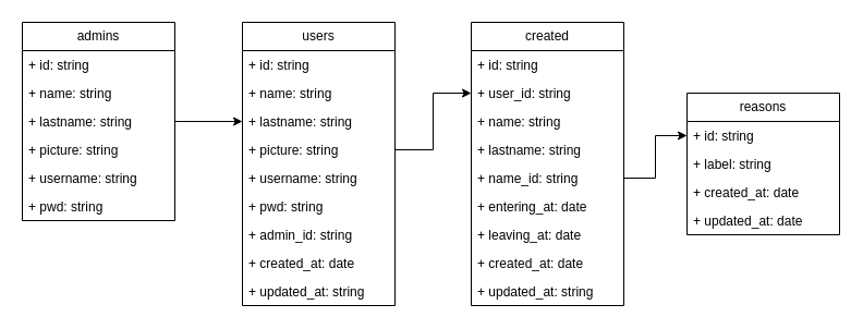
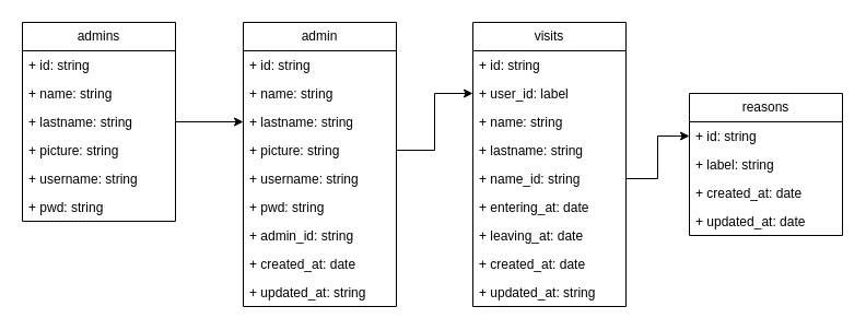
- <mxCell id="9" value="users" style="swimlane;fontStyle=0;childLayout=stackLayout;horizontal=1;startSize=26;fillColor=none;horizontalStack=0;resizeParent=1;resizeParentMax=0;resizeLast=0;collapsible=1;marginBottom=0;whiteSpace=wrap;html=1;" vertex="1" parent="1"><mxGeometry x="222" y="20" width="140" height="260" as="geometry" /></mxCell>
+ <mxCell id="9" value="admin" style="swimlane;fontStyle=0;childLayout=stackLayout;horizontal=1;startSize=26;fillColor=none;horizontalStack=0;resizeParent=1;resizeParentMax=0;resizeLast=0;collapsible=1;marginBottom=0;whiteSpace=wrap;html=1;" vertex="1" parent="1"><mxGeometry x="222" y="20" width="140" height="260" as="geometry" /></mxCell>
- <mxCell id="20" value="created" style="swimlane;fontStyle=0;childLayout=stackLayout;horizontal=1;startSize=26;fillColor=none;horizontalStack=0;resizeParent=1;resizeParentMax=0;resizeLast=0;collapsible=1;marginBottom=0;whiteSpace=wrap;html=1;" vertex="1" parent="1"><mxGeometry x="432" y="20" width="140" height="260" as="geometry" /></mxCell>
+ <mxCell id="20" value="visits" style="swimlane;fontStyle=0;childLayout=stackLayout;horizontal=1;startSize=26;fillColor=none;horizontalStack=0;resizeParent=1;resizeParentMax=0;resizeLast=0;collapsible=1;marginBottom=0;whiteSpace=wrap;html=1;" vertex="1" parent="1"><mxGeometry x="432" y="20" width="140" height="260" as="geometry" /></mxCell>
- <mxCell id="22" value="+ user_id: string" style="text;strokeColor=none;fillColor=none;align=left;verticalAlign=top;spacingLeft=4;spacingRight=4;overflow=hidden;rotatable=0;points=[[0,0.5],[1,0.5]];portConstraint=eastwest;whiteSpace=wrap;html=1;" vertex="1" parent="20"><mxGeometry y="52" width="140" height="26" as="geometry" /></mxCell>
+ <mxCell id="22" value="+ user_id: label" style="text;strokeColor=none;fillColor=none;align=left;verticalAlign=top;spacingLeft=4;spacingRight=4;overflow=hidden;rotatable=0;points=[[0,0.5],[1,0.5]];portConstraint=eastwest;whiteSpace=wrap;html=1;" vertex="1" parent="20"><mxGeometry y="52" width="140" height="26" as="geometry" /></mxCell>
